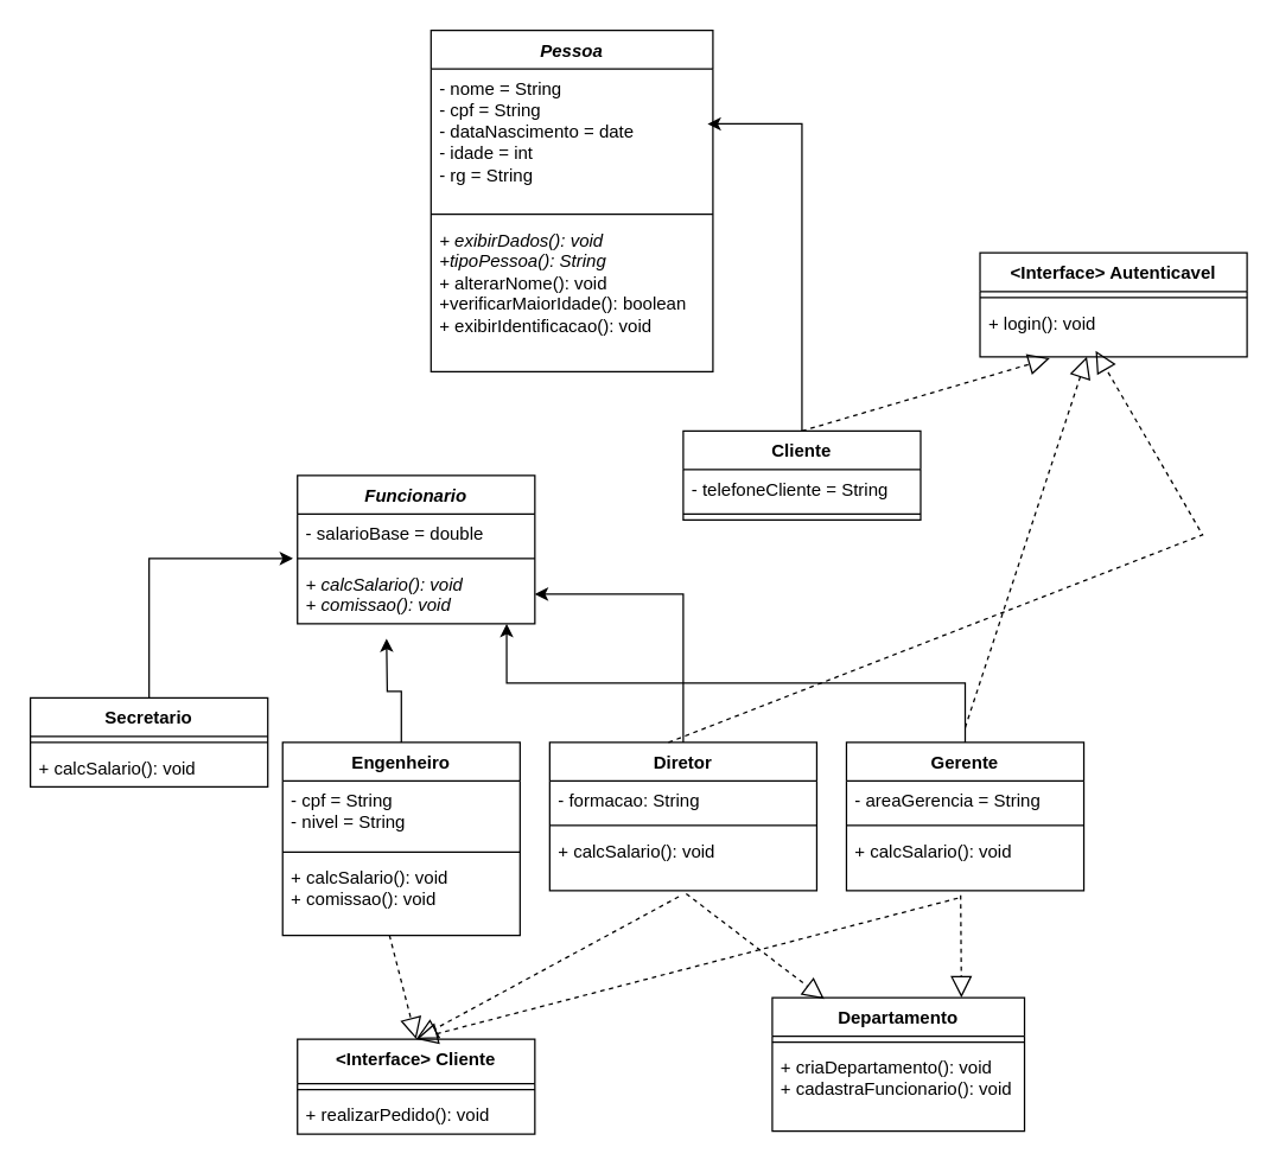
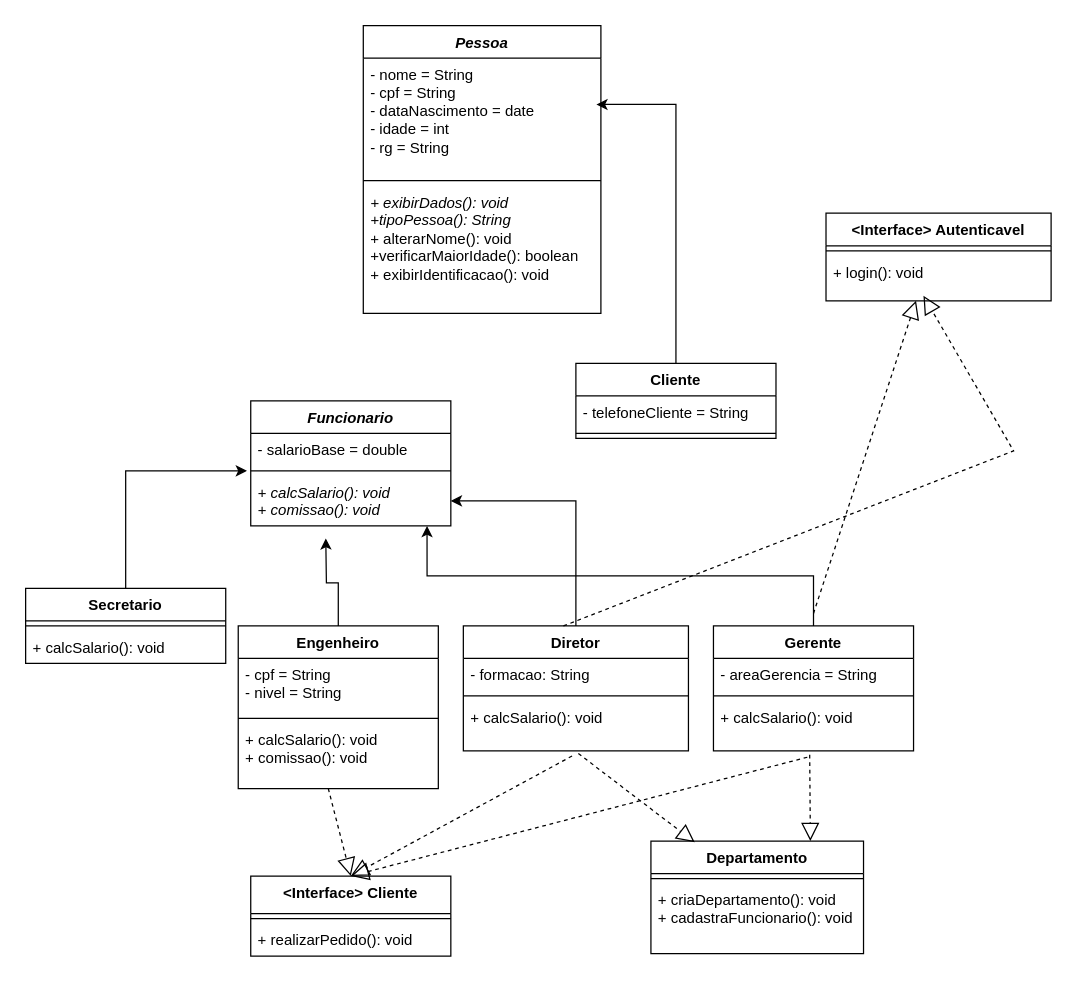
- <mxCell id="45" value="" style="endArrow=block;dashed=1;endFill=0;endSize=12;html=1;rounded=0;entryX=0.261;entryY=1.028;entryDx=0;entryDy=0;entryPerimeter=0;exitX=0.5;exitY=0;exitDx=0;exitDy=0;" parent="1" source="7" target="31" edge="1"><mxGeometry width="160" relative="1" as="geometry"><mxPoint x="310" y="450" as="sourcePoint" /><mxPoint x="470" y="450" as="targetPoint" /></mxGeometry></mxCell>
